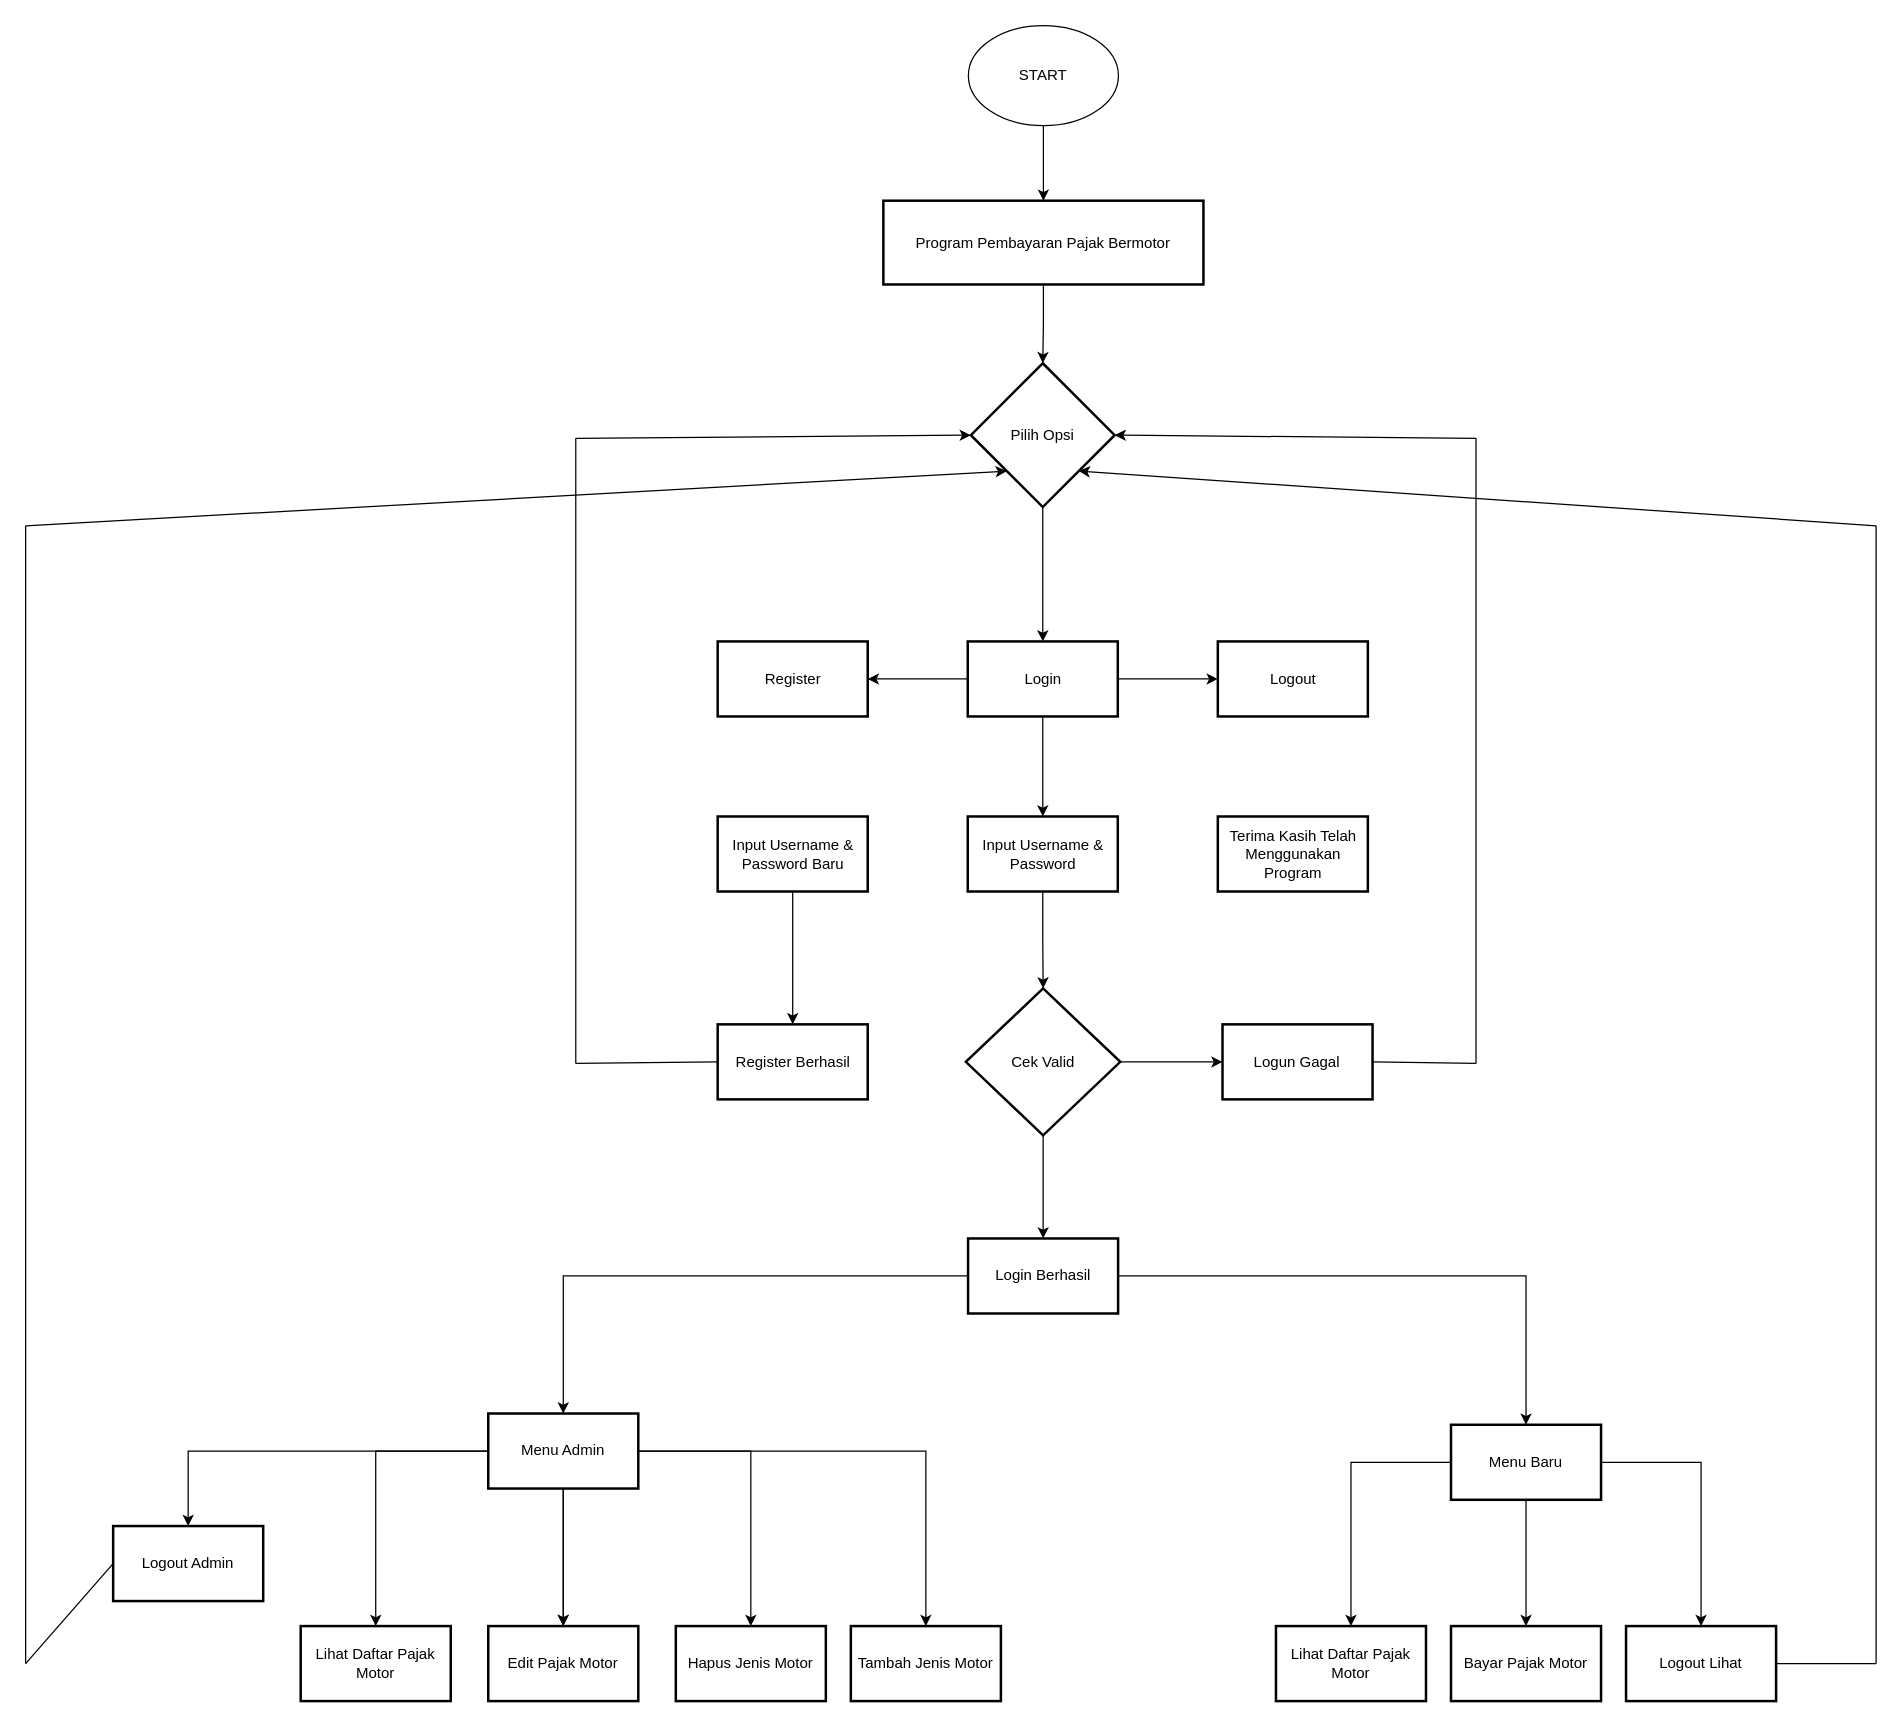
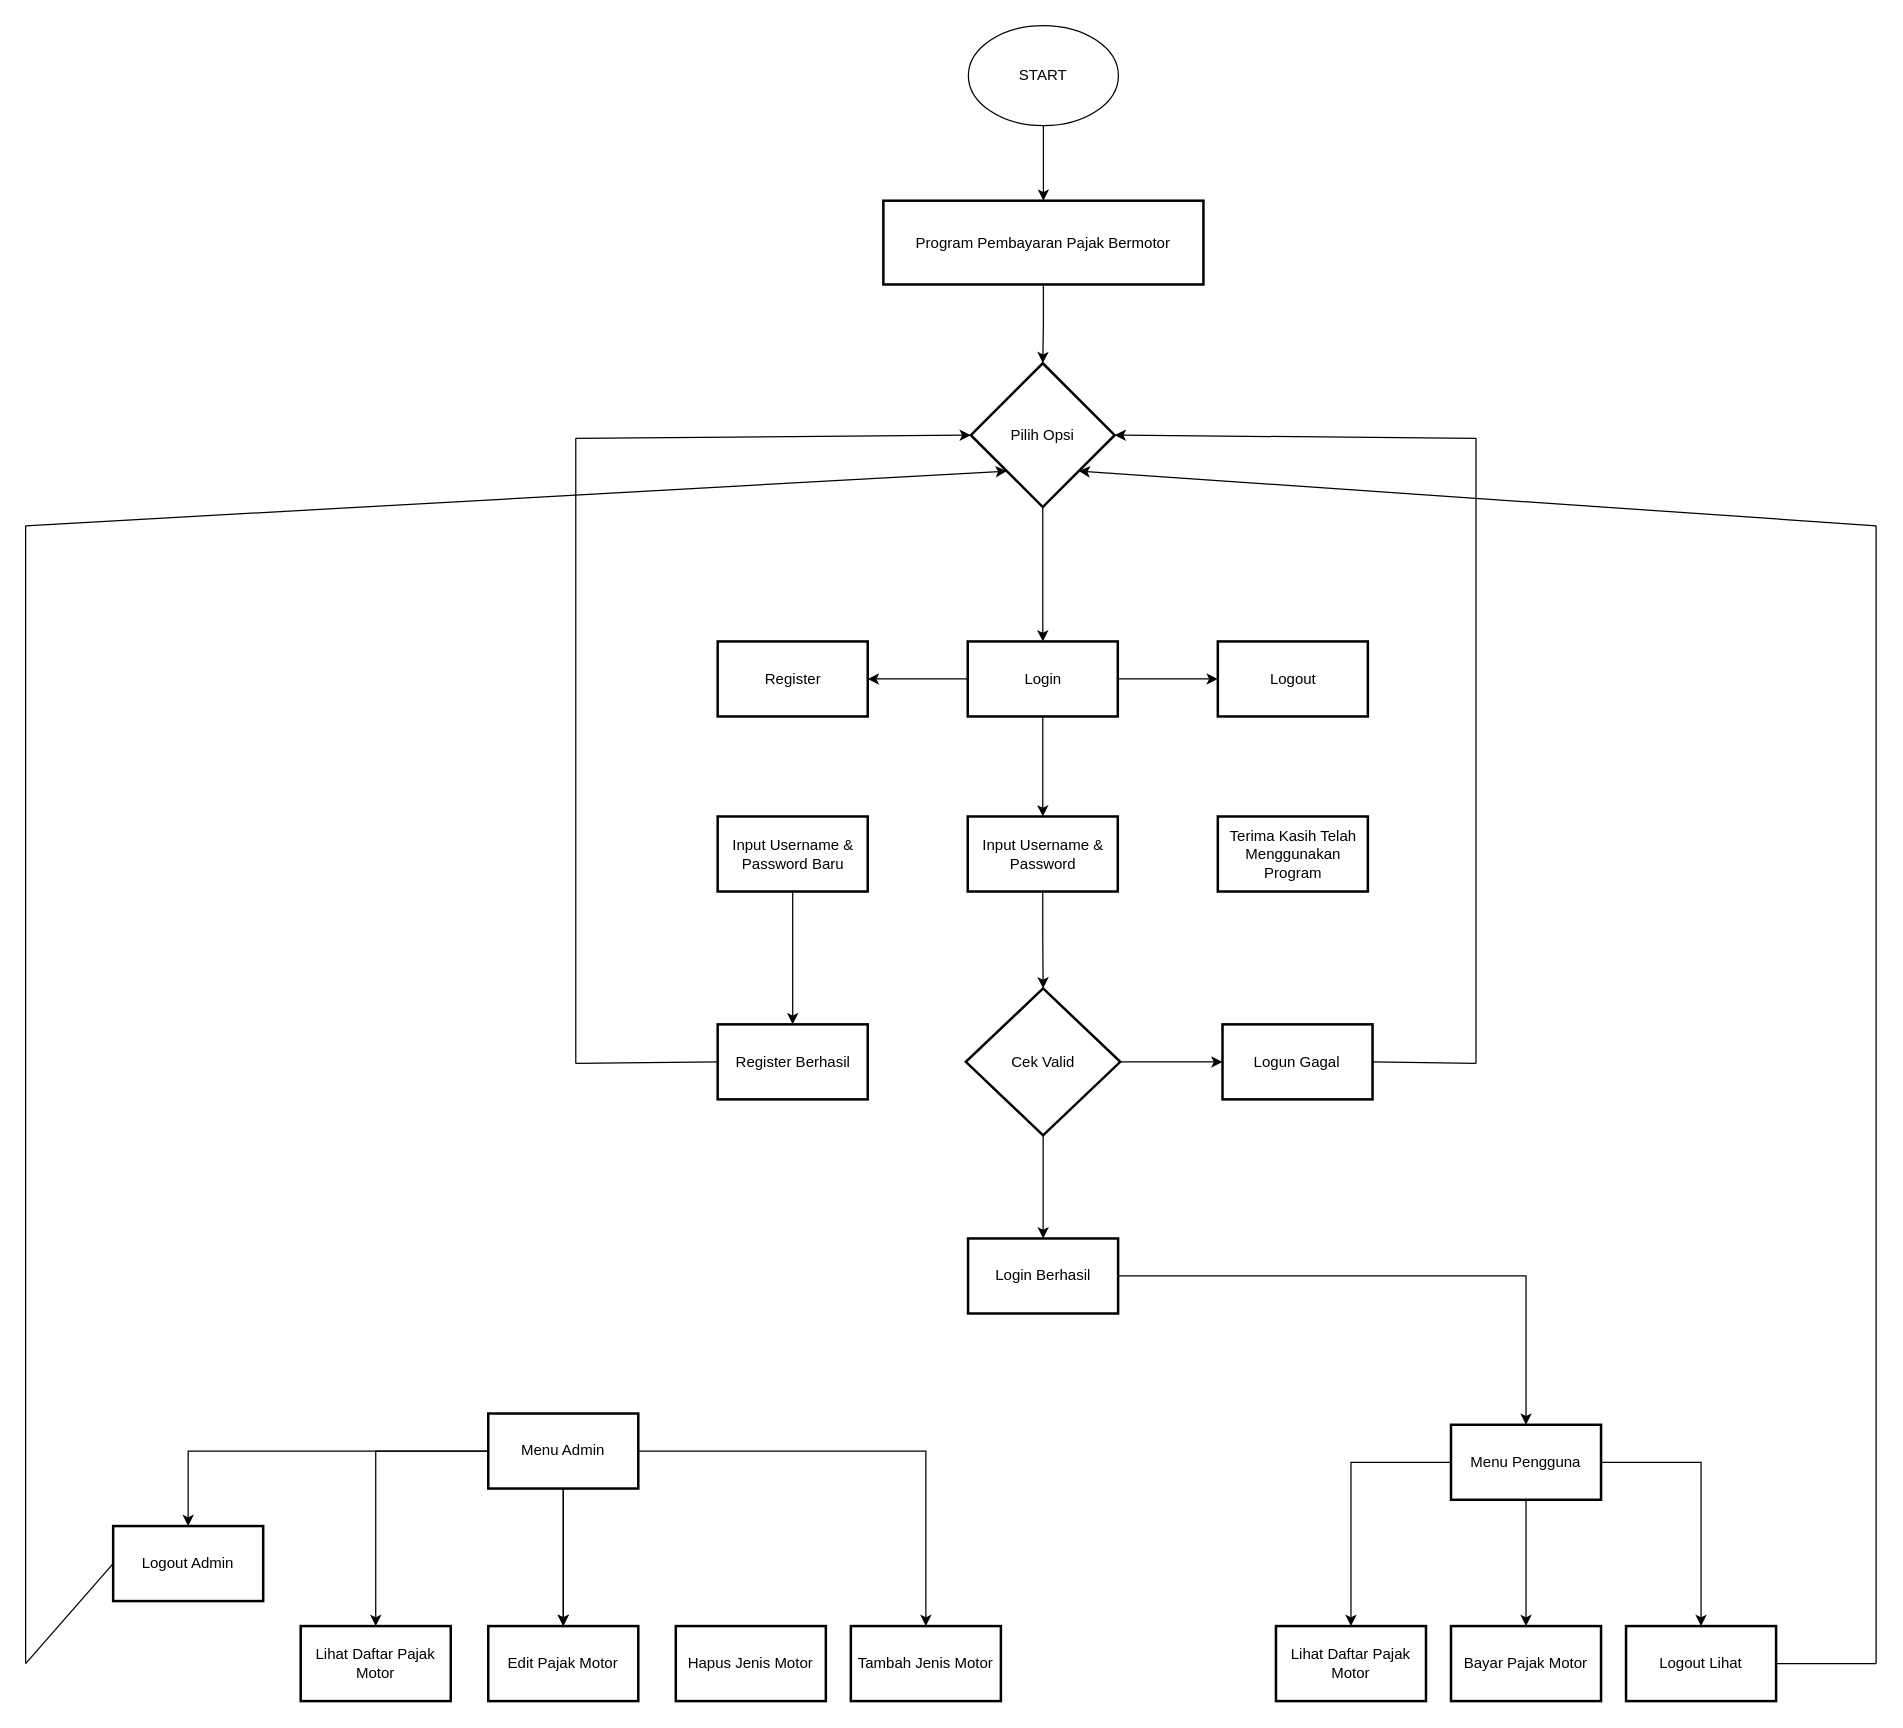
- <mxCell id="19" value="" style="edgeStyle=orthogonalEdgeStyle;rounded=0;orthogonalLoop=1;jettySize=auto;html=1;" edge="1" parent="1" source="21" target="28"><mxGeometry relative="1" as="geometry" /></mxCell>
- <mxCell id="32" value="Menu Baru" style="whiteSpace=wrap;html=1;strokeWidth=2;" vertex="1" parent="1"><mxGeometry x="1160" y="1139" width="120" height="60" as="geometry" /></mxCell>
+ <mxCell id="32" value="Menu Pengguna" style="whiteSpace=wrap;html=1;strokeWidth=2;" vertex="1" parent="1"><mxGeometry x="1160" y="1139" width="120" height="60" as="geometry" /></mxCell>
- <mxCell id="25" value="" style="edgeStyle=orthogonalEdgeStyle;rounded=0;orthogonalLoop=1;jettySize=auto;html=1;" edge="1" parent="1" source="28" target="35"><mxGeometry relative="1" as="geometry" /></mxCell>
